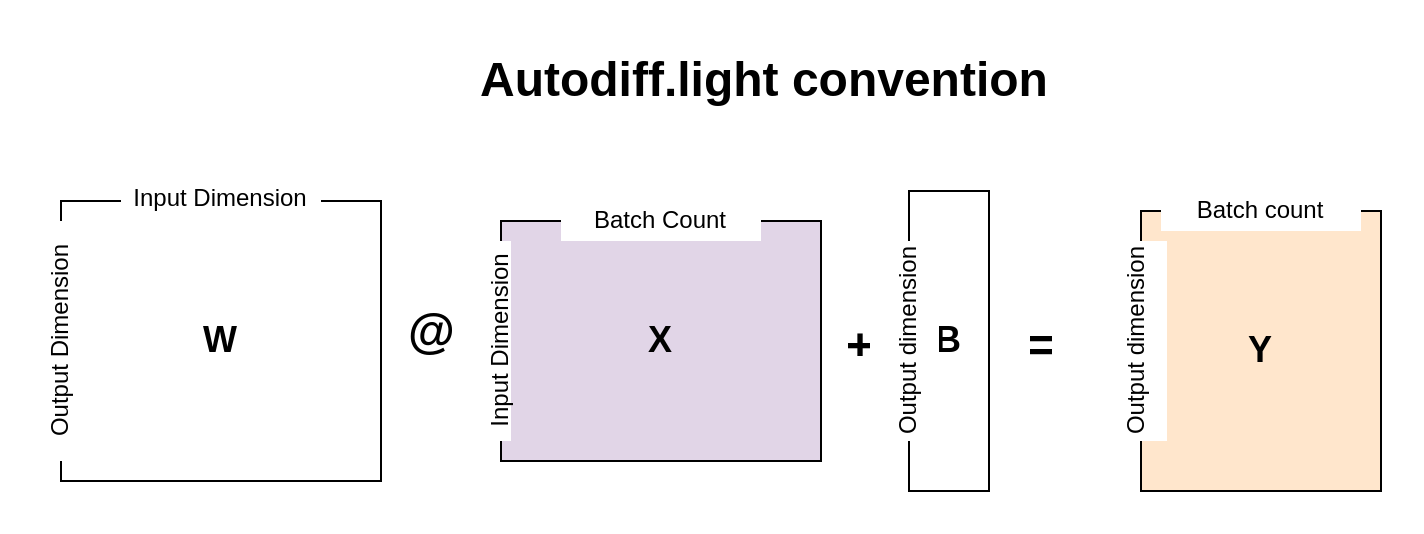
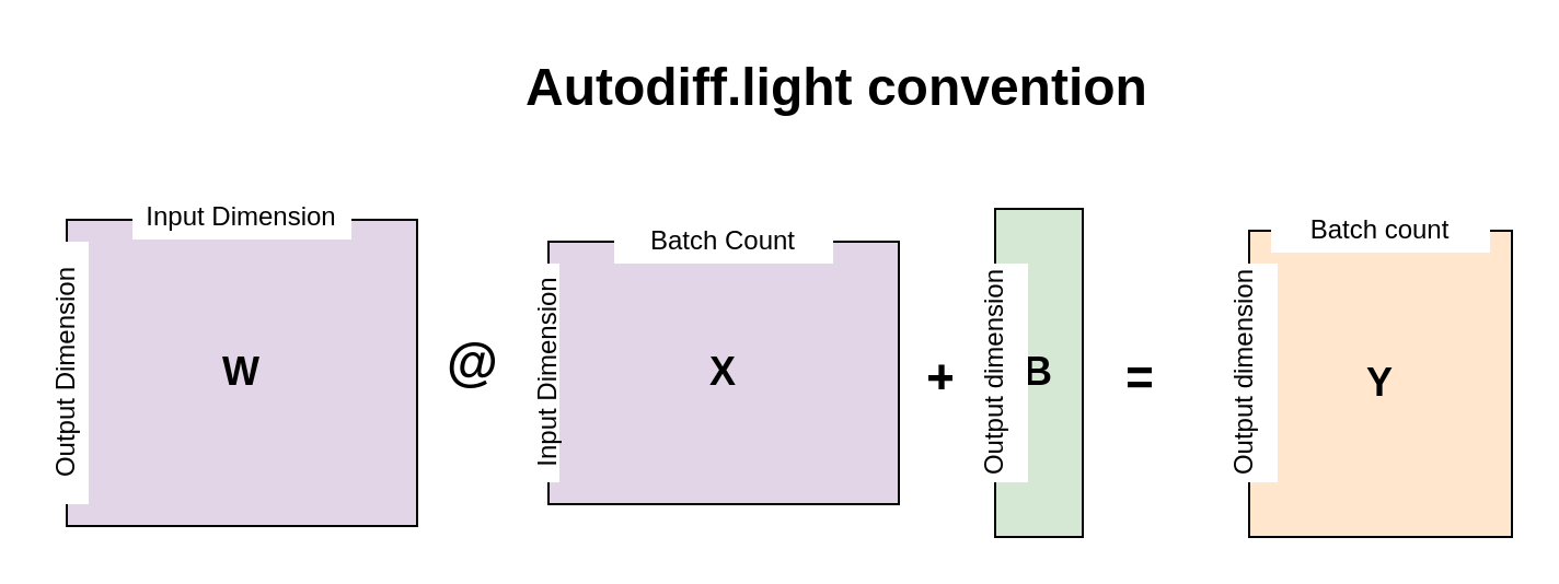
- <mxCell id="5" value="&lt;font style=&quot;font-size: 18px&quot;&gt;&lt;b&gt;W&lt;/b&gt;&lt;/font&gt;" style="rounded=0;whiteSpace=wrap;html=1;" vertex="1" parent="1"><mxGeometry x="30" y="100" width="160" height="140" as="geometry" /></mxCell>
+ <mxCell id="5" value="&lt;font style=&quot;font-size: 18px&quot;&gt;&lt;b&gt;W&lt;/b&gt;&lt;/font&gt;" style="rounded=0;whiteSpace=wrap;html=1;fillColor=#e1d5e7;" vertex="1" parent="1"><mxGeometry x="30" y="100" width="160" height="140" as="geometry" /></mxCell>
- <mxCell id="11" value="&lt;font style=&quot;font-size: 18px&quot;&gt;&lt;b&gt;B&lt;/b&gt;&lt;/font&gt;" style="rounded=0;whiteSpace=wrap;html=1;" vertex="1" parent="1"><mxGeometry x="454" y="95" width="40" height="150" as="geometry" /></mxCell>
+ <mxCell id="11" value="&lt;font style=&quot;font-size: 18px&quot;&gt;&lt;b&gt;B&lt;/b&gt;&lt;/font&gt;" style="rounded=0;whiteSpace=wrap;html=1;fillColor=#d5e8d4;" vertex="1" parent="1"><mxGeometry x="454" y="95" width="40" height="150" as="geometry" /></mxCell>
